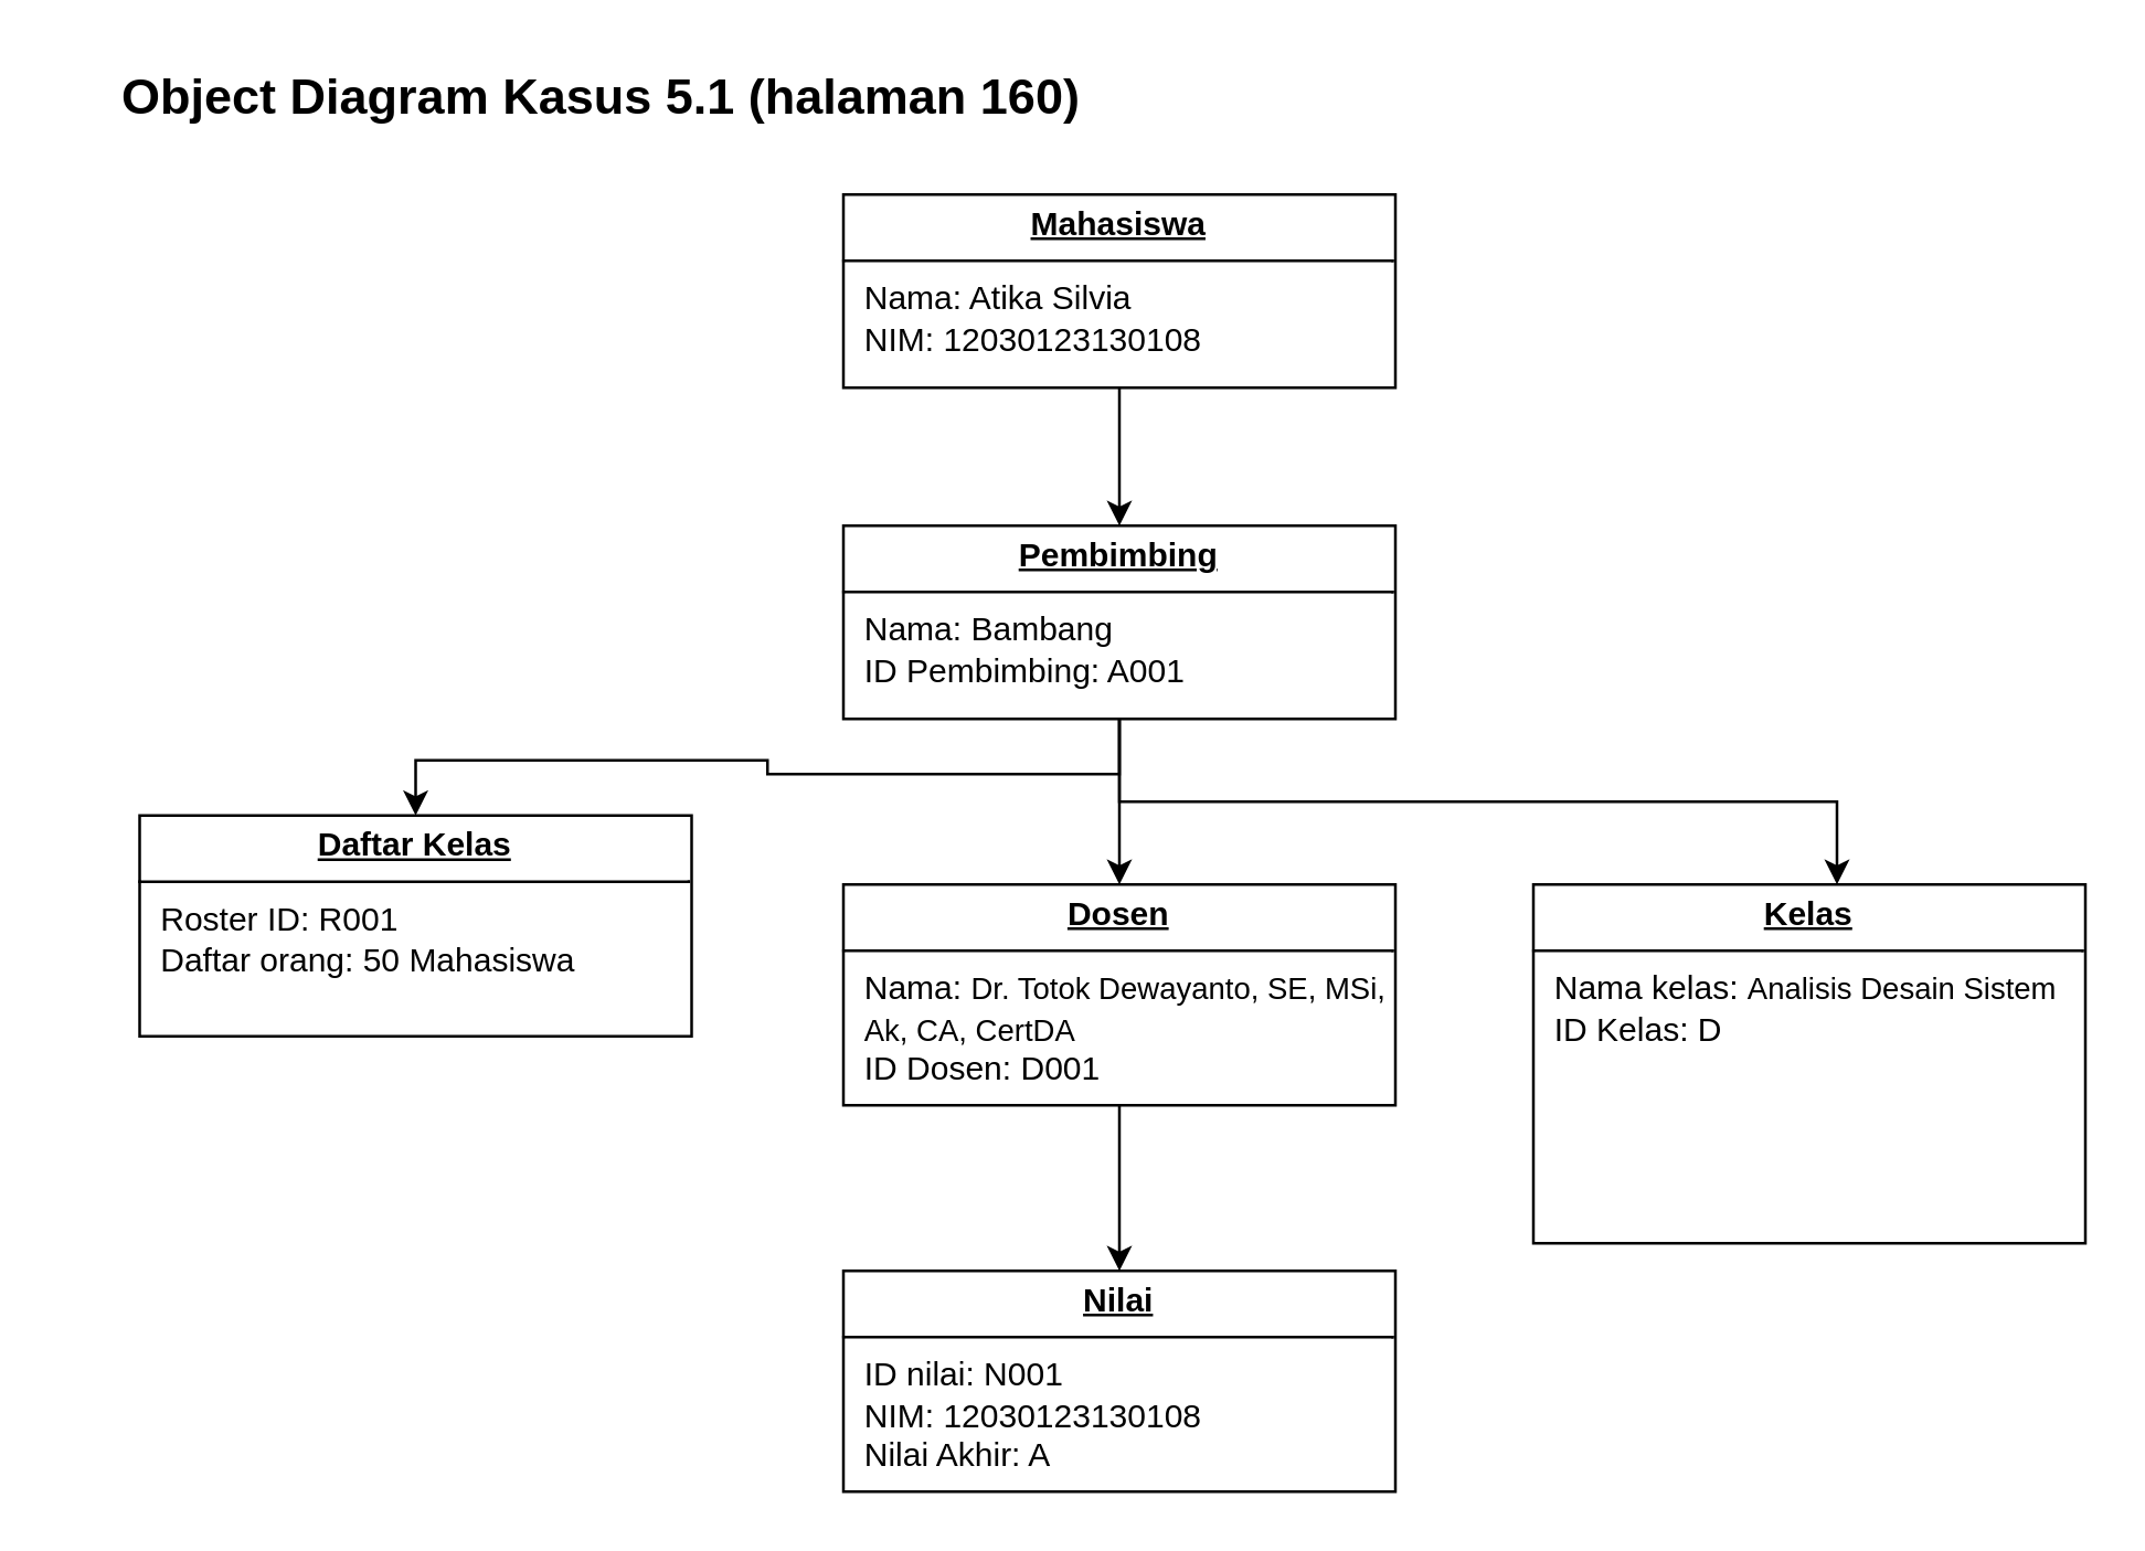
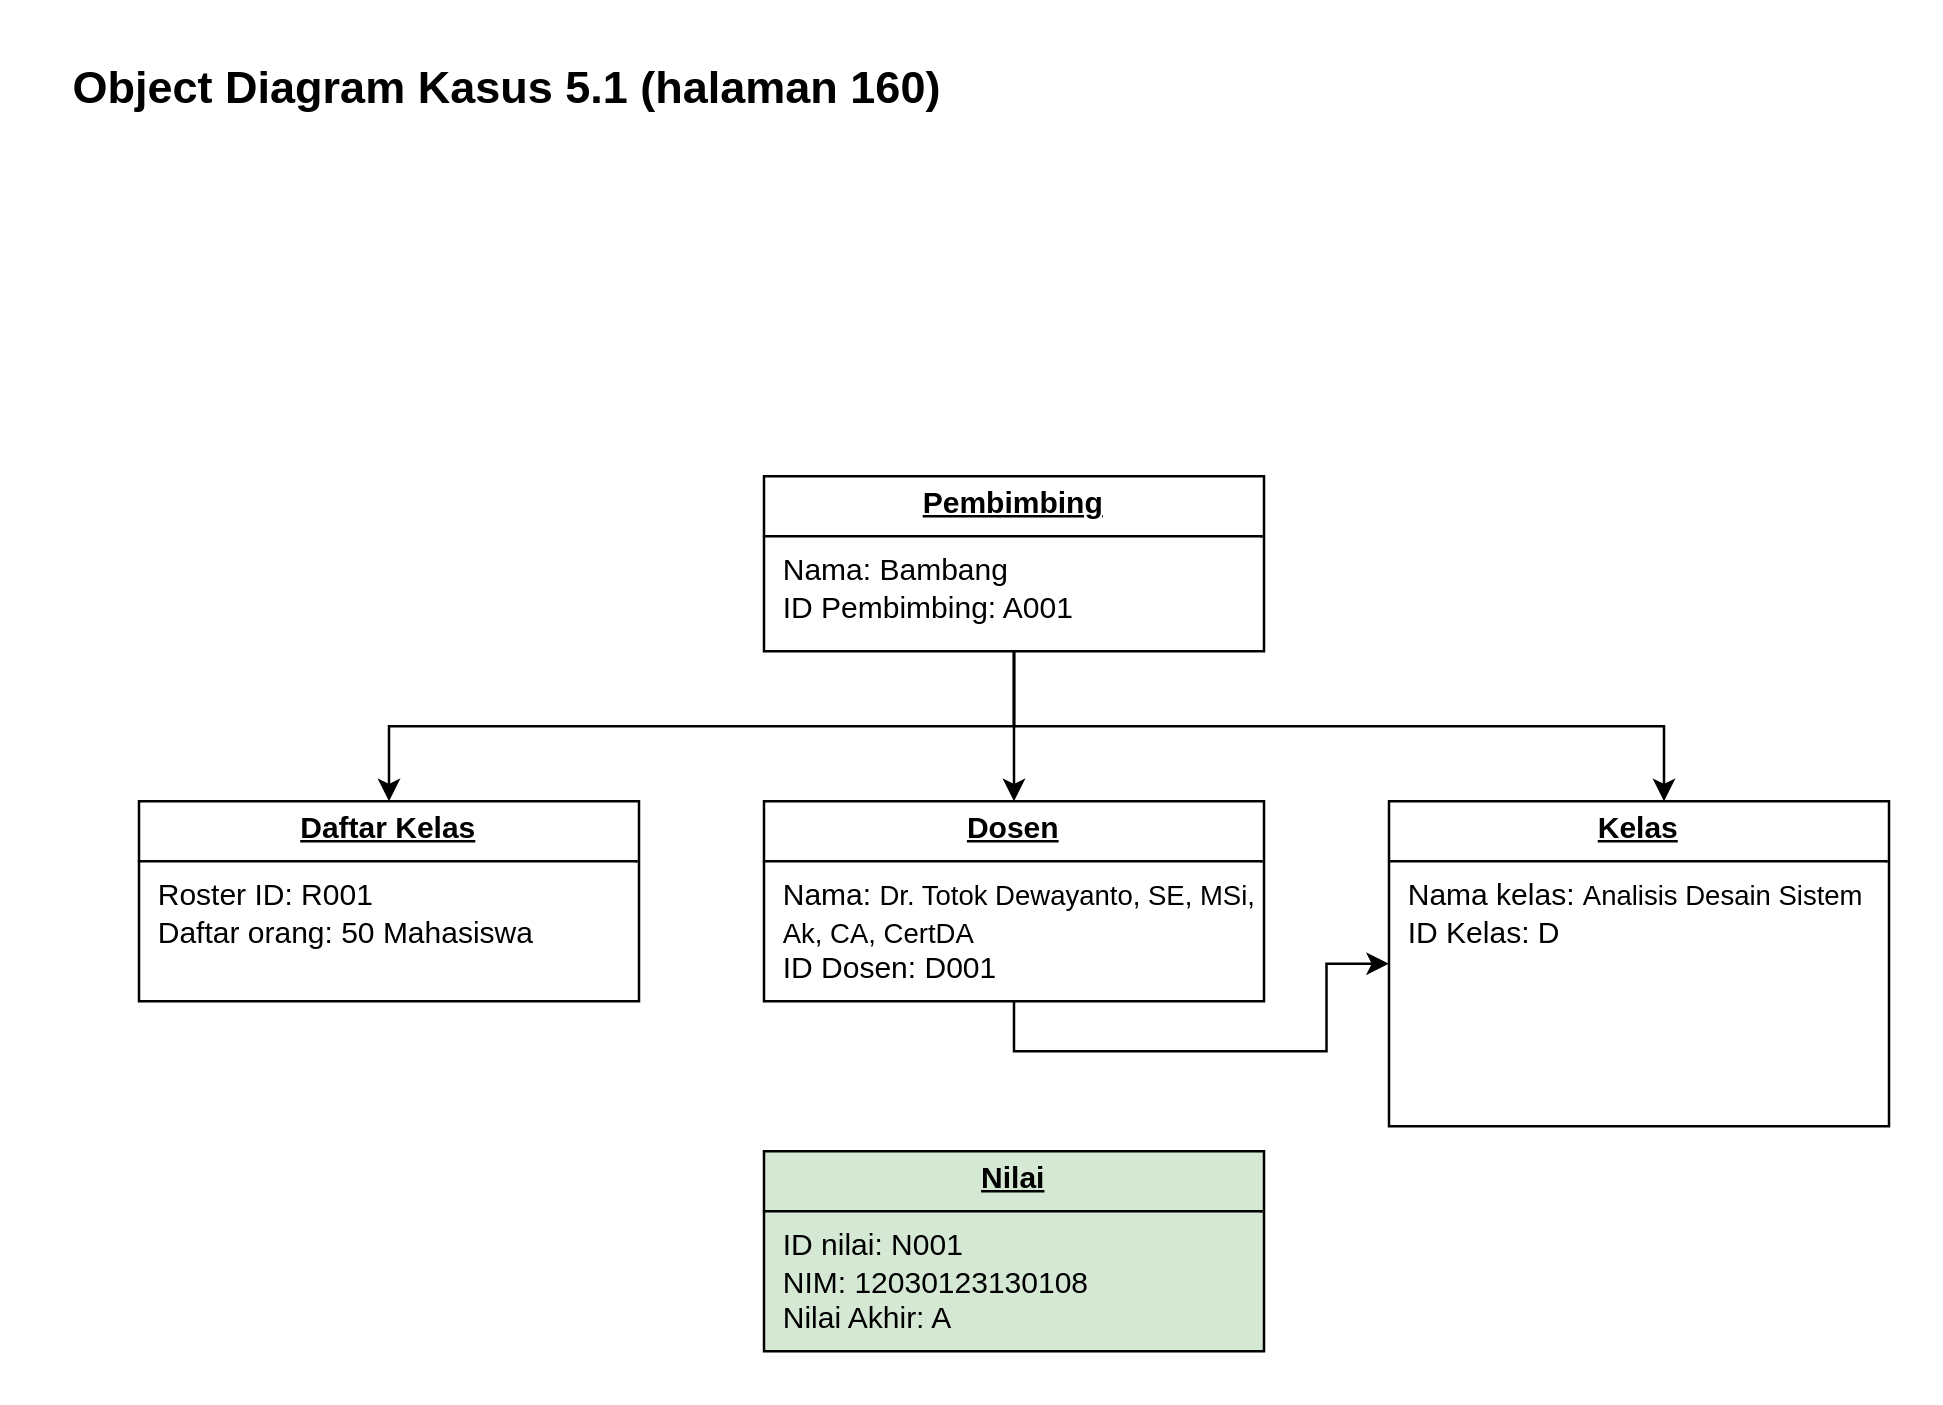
- <mxCell id="13" value="Object Diagram Kasus 5.1 (halaman 160)" style="text;html=1;align=center;verticalAlign=middle;whiteSpace=wrap;rounded=0;fontSize=18;fontStyle=1" vertex="1" parent="1"><mxGeometry x="35" y="20" width="365" height="30" as="geometry" /></mxCell>
+ <mxCell id="13" value="Object Diagram Kasus 5.1 (halaman 160)" style="text;html=1;align=center;verticalAlign=middle;whiteSpace=wrap;rounded=0;fontSize=18;fontStyle=1" vertex="1" parent="1"><mxGeometry x="20" y="20" width="365" height="30" as="geometry" /></mxCell>
- <mxCell id="6" value="&lt;p style=&quot;margin:0px;margin-top:4px;text-align:center;text-decoration:underline;&quot;&gt;&lt;b&gt;Mahasiswa&lt;/b&gt;&lt;/p&gt;&lt;hr size=&quot;1&quot; style=&quot;border-style:solid;&quot;&gt;&lt;p style=&quot;margin:0px;margin-left:8px;&quot;&gt;Nama: Atika Silvia&lt;br&gt;NIM: 12030123130108&lt;br&gt;&lt;/p&gt;" style="verticalAlign=top;align=left;overflow=fill;html=1;whiteSpace=wrap;" vertex="1" parent="1"><mxGeometry x="305" y="70" width="200" height="70" as="geometry" /></mxCell>
- <mxCell id="5" style="edgeStyle=orthogonalEdgeStyle;rounded=0;orthogonalLoop=1;jettySize=auto;html=1;exitX=0.5;exitY=1;exitDx=0;exitDy=0;entryX=0.5;entryY=0;entryDx=0;entryDy=0;" edge="1" parent="1" source="6" target="4"><mxGeometry relative="1" as="geometry" /></mxCell>
- <mxCell id="10" value="&lt;p style=&quot;margin:0px;margin-top:4px;text-align:center;text-decoration:underline;&quot;&gt;&lt;b&gt;&lt;font face=&quot;Helvetica&quot;&gt;Daftar Kelas&lt;/font&gt;&lt;/b&gt;&lt;/p&gt;&lt;hr size=&quot;1&quot; style=&quot;border-style:solid;&quot;&gt;&lt;p style=&quot;margin:0px;margin-left:8px;&quot;&gt;Roster ID: R001&lt;/p&gt;&lt;p style=&quot;margin:0px;margin-left:8px;&quot;&gt;Daftar orang: 50 Mahasiswa&lt;/p&gt;" style="verticalAlign=top;align=left;overflow=fill;html=1;whiteSpace=wrap;" vertex="1" parent="1"><mxGeometry x="50" y="295" width="200" height="80" as="geometry" /></mxCell>
+ <mxCell id="10" value="&lt;p style=&quot;margin:0px;margin-top:4px;text-align:center;text-decoration:underline;&quot;&gt;&lt;b&gt;&lt;font face=&quot;Helvetica&quot;&gt;Daftar Kelas&lt;/font&gt;&lt;/b&gt;&lt;/p&gt;&lt;hr size=&quot;1&quot; style=&quot;border-style:solid;&quot;&gt;&lt;p style=&quot;margin:0px;margin-left:8px;&quot;&gt;Roster ID: R001&lt;/p&gt;&lt;p style=&quot;margin:0px;margin-left:8px;&quot;&gt;Daftar orang: 50 Mahasiswa&lt;/p&gt;" style="verticalAlign=top;align=left;overflow=fill;html=1;whiteSpace=wrap;" vertex="1" parent="1"><mxGeometry x="55" y="320" width="200" height="80" as="geometry" /></mxCell>
- <mxCell id="12" style="edgeStyle=orthogonalEdgeStyle;rounded=0;orthogonalLoop=1;jettySize=auto;html=1;exitX=0.5;exitY=1;exitDx=0;exitDy=0;entryX=0.5;entryY=0;entryDx=0;entryDy=0;" edge="1" parent="1" source="7" target="9"><mxGeometry relative="1" as="geometry" /></mxCell>
+ <mxCell id="12" style="edgeStyle=orthogonalEdgeStyle;rounded=0;orthogonalLoop=1;jettySize=auto;html=1;exitX=0.5;exitY=1;exitDx=0;exitDy=0;" edge="1" parent="1" source="7" target="8"><mxGeometry relative="1" as="geometry" /></mxCell>
- <mxCell id="9" value="&lt;p style=&quot;margin:0px;margin-top:4px;text-align:center;text-decoration:underline;&quot;&gt;&lt;b&gt;&lt;font face=&quot;Helvetica&quot;&gt;Nilai&lt;/font&gt;&lt;/b&gt;&lt;/p&gt;&lt;hr size=&quot;1&quot; style=&quot;border-style:solid;&quot;&gt;&lt;p style=&quot;margin:0px;margin-left:8px;&quot;&gt;ID nilai: N001&lt;/p&gt;&lt;p style=&quot;margin:0px;margin-left:8px;&quot;&gt;NIM: 12030123130108&lt;/p&gt;&lt;p style=&quot;margin:0px;margin-left:8px;&quot;&gt;Nilai Akhir: A&lt;/p&gt;" style="verticalAlign=top;align=left;overflow=fill;html=1;whiteSpace=wrap;" vertex="1" parent="1"><mxGeometry x="305" y="460" width="200" height="80" as="geometry" /></mxCell>
+ <mxCell id="9" value="&lt;p style=&quot;margin:0px;margin-top:4px;text-align:center;text-decoration:underline;&quot;&gt;&lt;b&gt;&lt;font face=&quot;Helvetica&quot;&gt;Nilai&lt;/font&gt;&lt;/b&gt;&lt;/p&gt;&lt;hr size=&quot;1&quot; style=&quot;border-style:solid;&quot;&gt;&lt;p style=&quot;margin:0px;margin-left:8px;&quot;&gt;ID nilai: N001&lt;/p&gt;&lt;p style=&quot;margin:0px;margin-left:8px;&quot;&gt;NIM: 12030123130108&lt;/p&gt;&lt;p style=&quot;margin:0px;margin-left:8px;&quot;&gt;Nilai Akhir: A&lt;/p&gt;" style="verticalAlign=top;align=left;overflow=fill;html=1;whiteSpace=wrap;fillColor=#d5e8d4;" vertex="1" parent="1"><mxGeometry x="305" y="460" width="200" height="80" as="geometry" /></mxCell>
